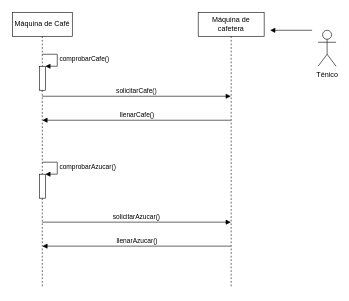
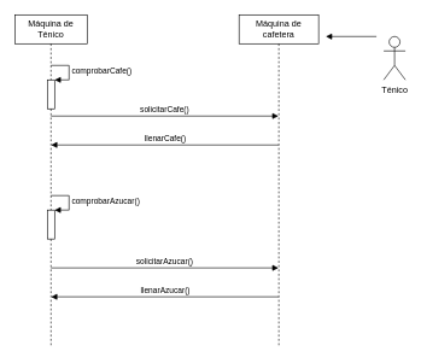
- <mxCell id="2" value="Máquina de Café" style="shape=umlLifeline;perimeter=lifelinePerimeter;whiteSpace=wrap;html=1;container=1;collapsible=0;recursiveResize=0;outlineConnect=0;" vertex="1" parent="1"><mxGeometry x="20" y="20" width="100" height="460" as="geometry" /></mxCell>
+ <mxCell id="2" value="Máquina de Ténico" style="shape=umlLifeline;perimeter=lifelinePerimeter;whiteSpace=wrap;html=1;container=1;collapsible=0;recursiveResize=0;outlineConnect=0;" vertex="1" parent="1"><mxGeometry x="20" y="20" width="100" height="460" as="geometry" /></mxCell>
